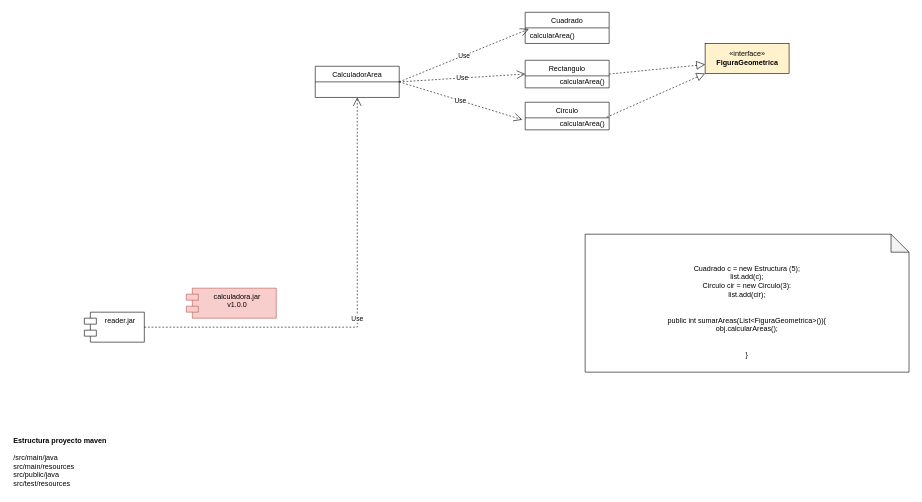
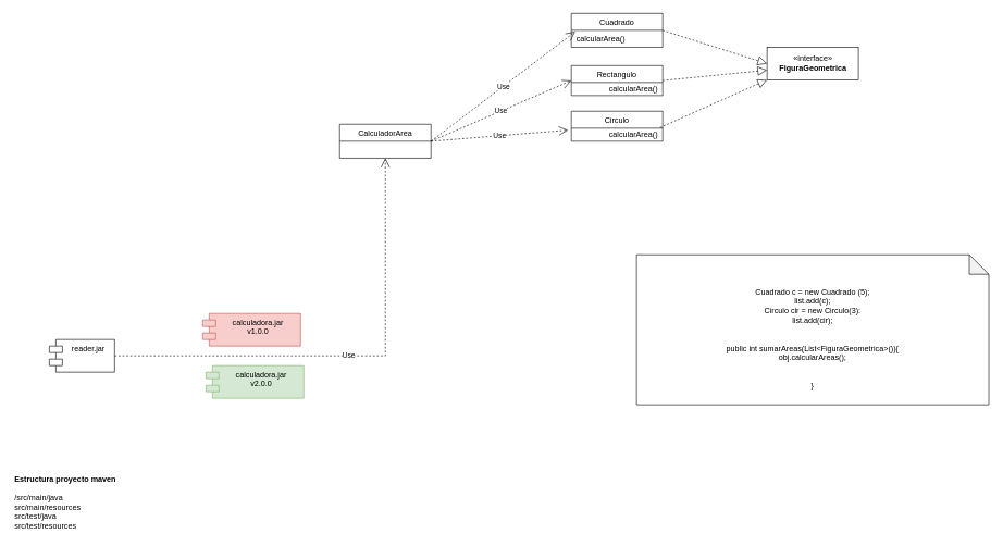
+ <mxCell id="9" value="" style="endArrow=block;dashed=1;endFill=0;endSize=12;html=1;exitX=1;exitY=0.5;exitDx=0;exitDy=0;entryX=0;entryY=0.5;entryDx=0;entryDy=0;" parent="1" source="2" target="8" edge="1"><mxGeometry width="160" relative="1" as="geometry"><mxPoint x="1005" y="290" as="sourcePoint" /><mxPoint x="1165" y="290" as="targetPoint" /></mxGeometry></mxCell>
- <mxCell id="8" value="«interface»&lt;br&gt;&lt;b&gt;FiguraGeometrica&lt;/b&gt;" style="html=1;fillColor=#fff2cc;" parent="1" vertex="1"><mxGeometry x="1175" y="72" width="140" height="50" as="geometry" /></mxCell>
+ <mxCell id="8" value="«interface»&lt;br&gt;&lt;b&gt;FiguraGeometrica&lt;/b&gt;" style="html=1;" parent="1" vertex="1"><mxGeometry x="1175" y="72" width="140" height="50" as="geometry" /></mxCell>
- <mxCell id="13" value="CalculadorArea" style="swimlane;fontStyle=0;childLayout=stackLayout;horizontal=1;startSize=26;fillColor=none;horizontalStack=0;resizeParent=1;resizeParentMax=0;resizeLast=0;collapsible=1;marginBottom=0;" parent="1" vertex="1"><mxGeometry x="525" y="110" width="140" height="52" as="geometry" /></mxCell>
+ <mxCell id="13" value="CalculadorArea" style="swimlane;fontStyle=0;childLayout=stackLayout;horizontal=1;startSize=26;fillColor=none;horizontalStack=0;resizeParent=1;resizeParentMax=0;resizeLast=0;collapsible=1;marginBottom=0;" parent="1" vertex="1"><mxGeometry x="520" y="190" width="140" height="52" as="geometry" /></mxCell>
- <mxCell id="12" value="&lt;br&gt;&lt;br&gt;Cuadrado c = new Estructura (5);&lt;br&gt;list.add(c);&lt;br&gt;Circulo cir = new Circulo(3):&lt;br&gt;list.add(cir);&lt;br&gt;&lt;br&gt;&lt;br&gt;public int sumarAreas(List&amp;lt;FiguraGeometrica&amp;gt;()){&lt;br&gt;obj.calcularAreas();&lt;br&gt;&lt;br&gt;&lt;br&gt;}" style="shape=note;whiteSpace=wrap;html=1;backgroundOutline=1;darkOpacity=0.05;" parent="1" vertex="1"><mxGeometry x="975" y="390" width="540" height="230" as="geometry" /></mxCell>
+ <mxCell id="12" value="&lt;br&gt;&lt;br&gt;Cuadrado c = new Cuadrado (5);&lt;br&gt;list.add(c);&lt;br&gt;Circulo cir = new Circulo(3):&lt;br&gt;list.add(cir);&lt;br&gt;&lt;br&gt;&lt;br&gt;public int sumarAreas(List&amp;lt;FiguraGeometrica&amp;gt;()){&lt;br&gt;obj.calcularAreas();&lt;br&gt;&lt;br&gt;&lt;br&gt;}" style="shape=note;whiteSpace=wrap;html=1;backgroundOutline=1;darkOpacity=0.05;" parent="1" vertex="1"><mxGeometry x="975" y="390" width="540" height="230" as="geometry" /></mxCell>
- <mxCell id="19" value="reader.jar" style="shape=module;align=left;spacingLeft=20;align=center;verticalAlign=top;" parent="1" vertex="1"><mxGeometry x="140" y="520" width="100" height="50" as="geometry" /></mxCell>
+ <mxCell id="19" value="reader.jar" style="shape=module;align=left;spacingLeft=20;align=center;verticalAlign=top;" parent="1" vertex="1"><mxGeometry x="75" y="520" width="100" height="50" as="geometry" /></mxCell>
+ <mxCell id="18" value="calculadora.jar&#10;v2.0.0" style="shape=module;align=left;spacingLeft=20;align=center;verticalAlign=top;fillColor=#d5e8d4;strokeColor=#82b366;" parent="1" vertex="1"><mxGeometry x="315" y="560" width="150" height="50" as="geometry" /></mxCell>
- <mxCell id="21" value="&lt;b&gt;Estructura proyecto maven&lt;/b&gt;&lt;br&gt;&lt;br&gt;/src/main/java&lt;br&gt;src/main/resources&lt;br&gt;src/public/java&lt;br&gt;src/test/resources&lt;br&gt;" style="text;html=1;align=left;verticalAlign=middle;resizable=0;points=[];autosize=1;strokeColor=none;" parent="1" vertex="1"><mxGeometry x="20" y="725" width="170" height="90" as="geometry" /></mxCell>
+ <mxCell id="21" value="&lt;b&gt;Estructura proyecto maven&lt;/b&gt;&lt;br&gt;&lt;br&gt;/src/main/java&lt;br&gt;src/main/resources&lt;br&gt;src/test/java&lt;br&gt;src/test/resources&lt;br&gt;" style="text;html=1;align=left;verticalAlign=middle;resizable=0;points=[];autosize=1;strokeColor=none;" parent="1" vertex="1"><mxGeometry x="20" y="725" width="170" height="90" as="geometry" /></mxCell>
